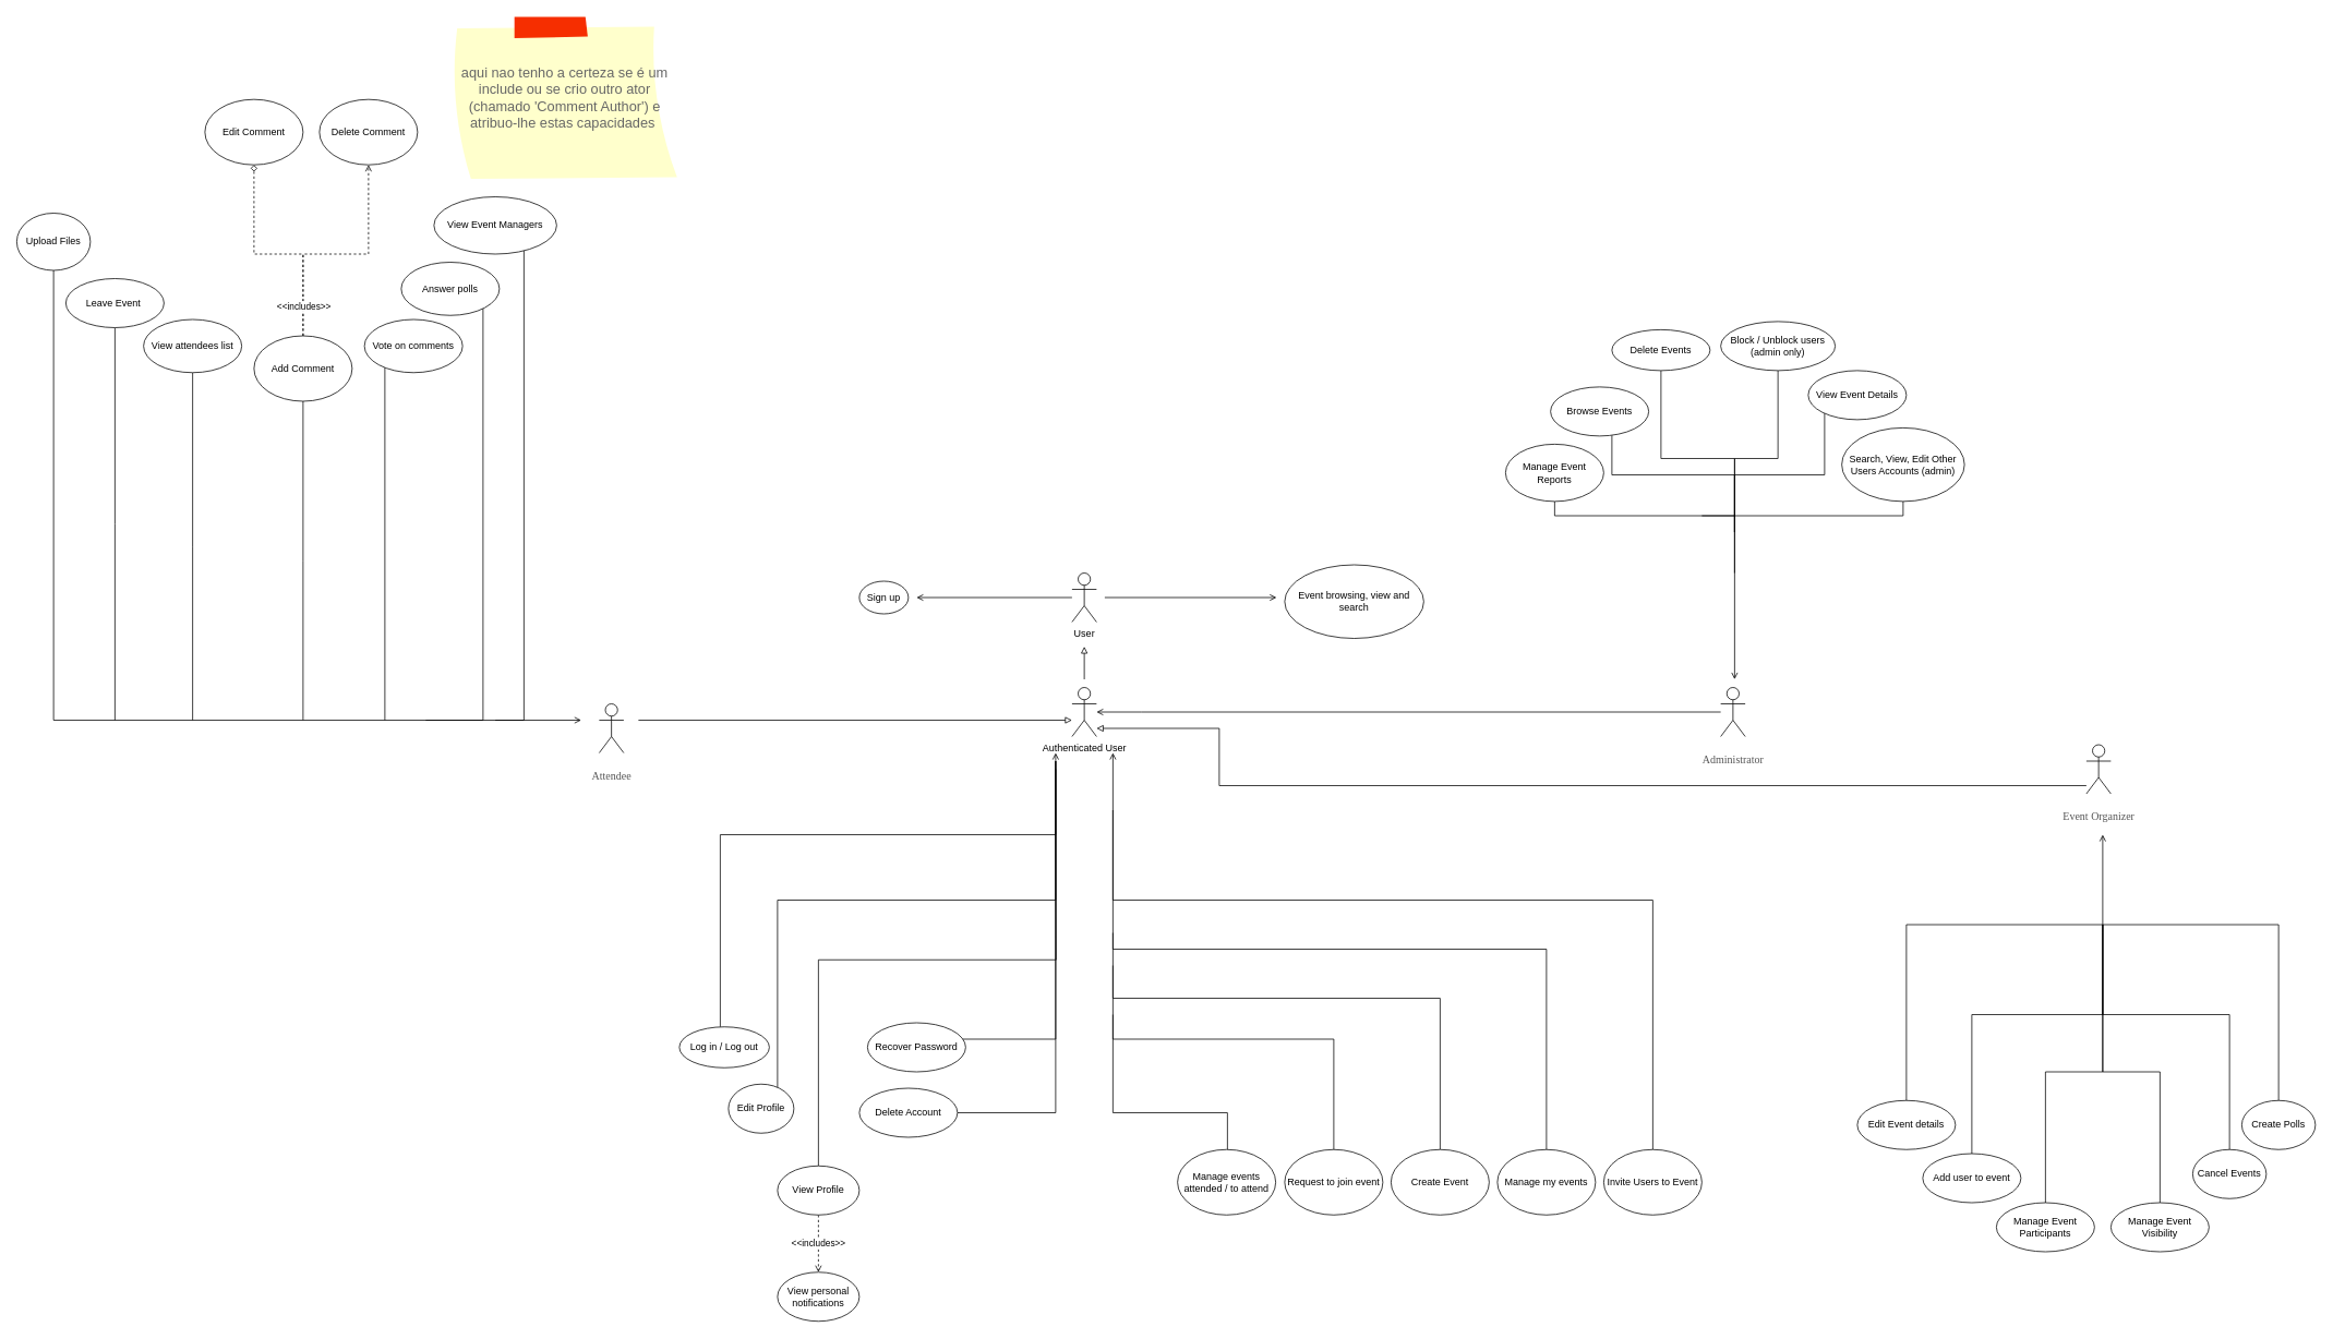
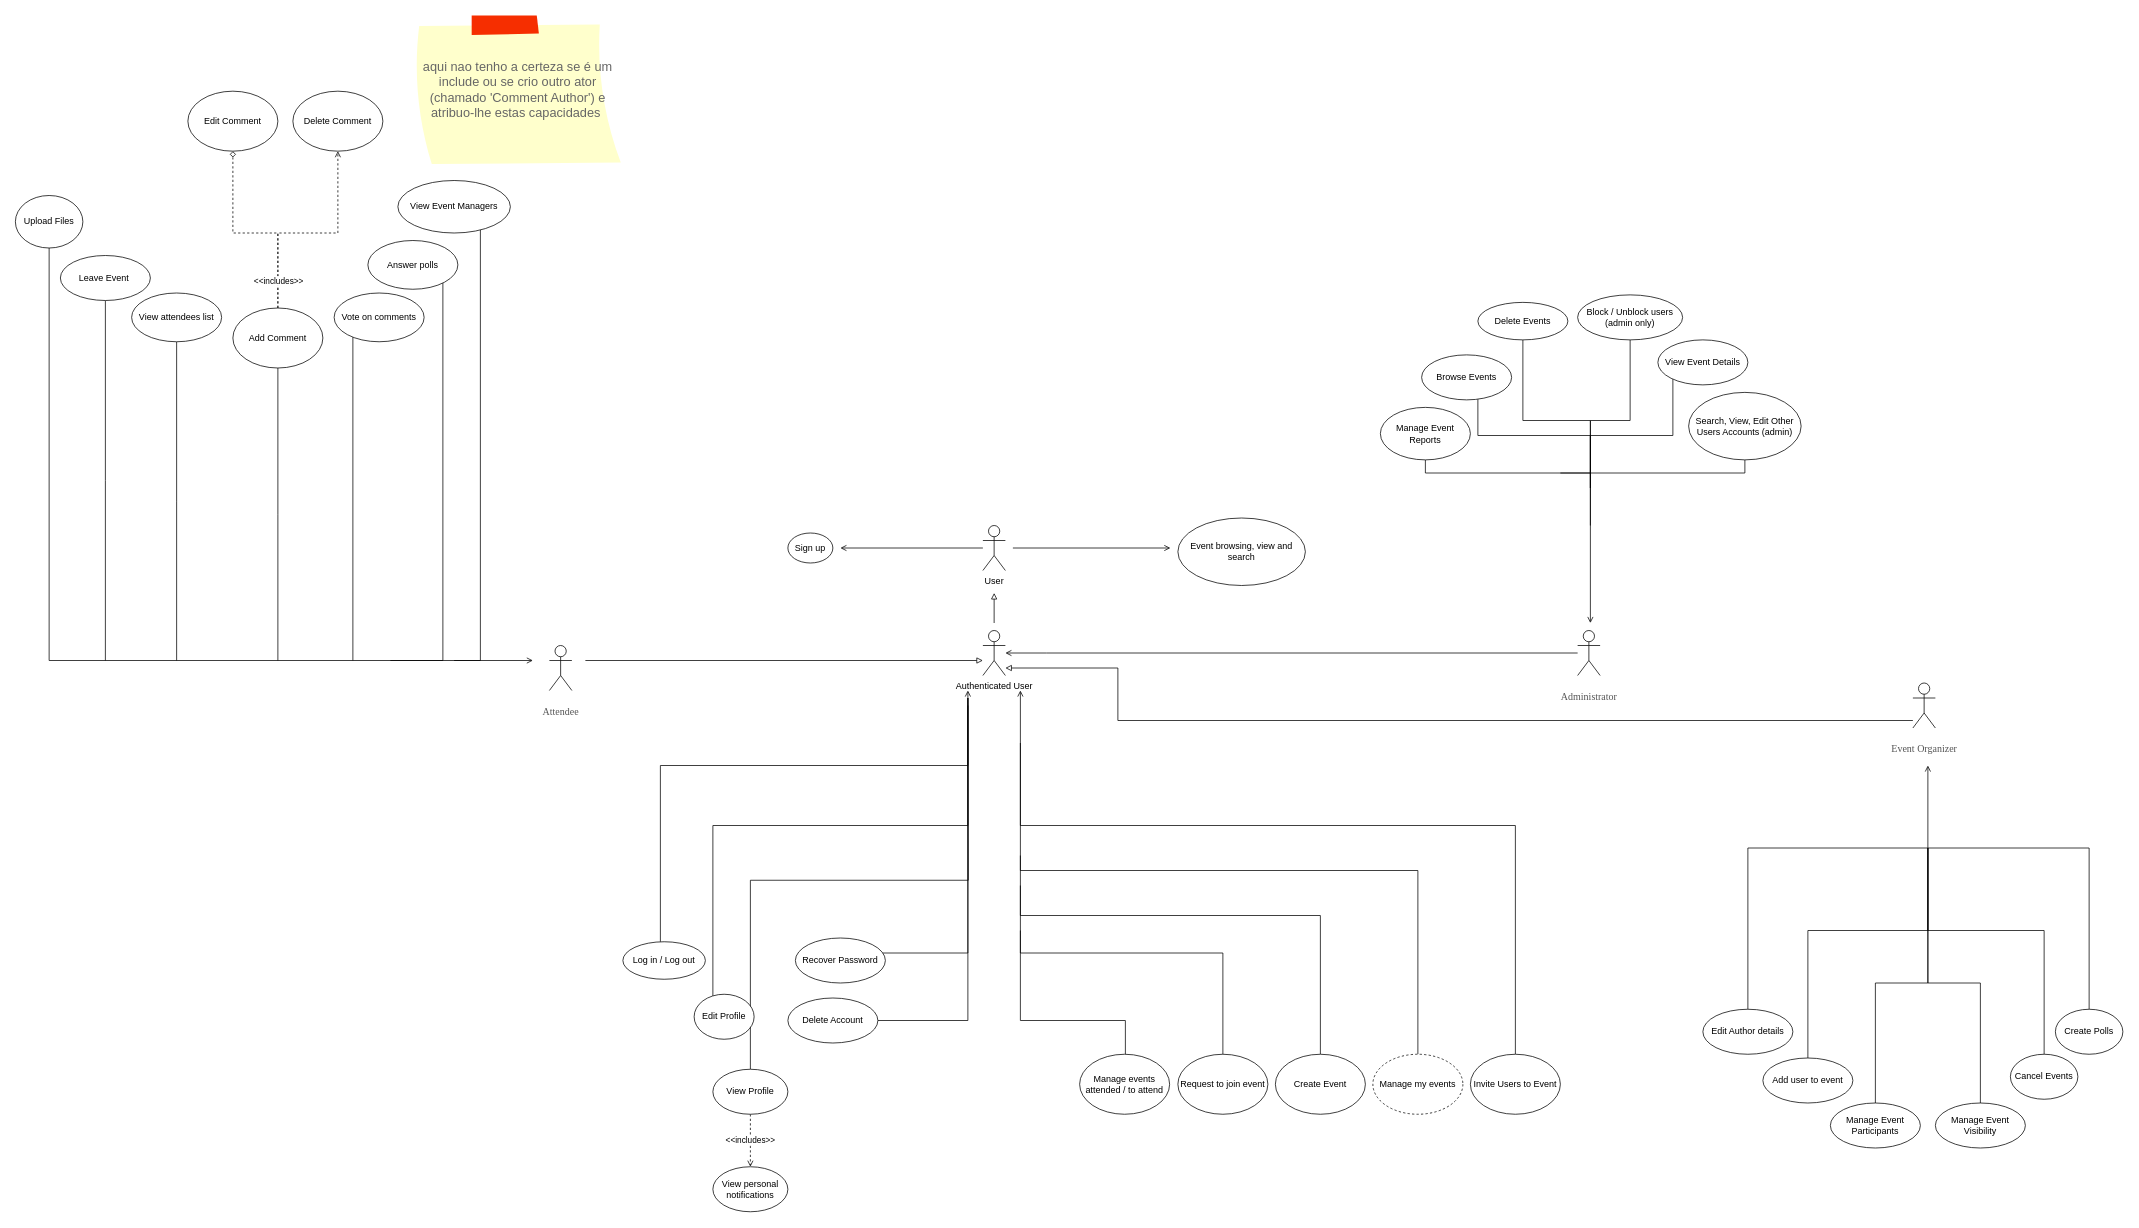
- <mxCell id="34" value="Edit Profile" style="ellipse;whiteSpace=wrap;html=1;" vertex="1" parent="1"><mxGeometry x="890" y="1325" width="80" height="60" as="geometry" /></mxCell>
+ <mxCell id="34" value="Edit Profile" style="ellipse;whiteSpace=wrap;html=1;" vertex="1" parent="1"><mxGeometry x="925" y="1325" width="80" height="60" as="geometry" /></mxCell>
- <mxCell id="61" value="Edit Event details" style="ellipse;whiteSpace=wrap;html=1;" vertex="1" parent="1"><mxGeometry x="2270" y="1345" width="120" height="60" as="geometry" /></mxCell>
+ <mxCell id="61" value="Edit Author details" style="ellipse;whiteSpace=wrap;html=1;" vertex="1" parent="1"><mxGeometry x="2270" y="1345" width="120" height="60" as="geometry" /></mxCell>
- <mxCell id="22" value="Manage my events" style="ellipse;whiteSpace=wrap;html=1;" vertex="1" parent="1"><mxGeometry x="1830" y="1405" width="120" height="80" as="geometry" /></mxCell>
+ <mxCell id="22" value="Manage my events" style="ellipse;whiteSpace=wrap;html=1;dashed=1;" vertex="1" parent="1"><mxGeometry x="1830" y="1405" width="120" height="80" as="geometry" /></mxCell>
